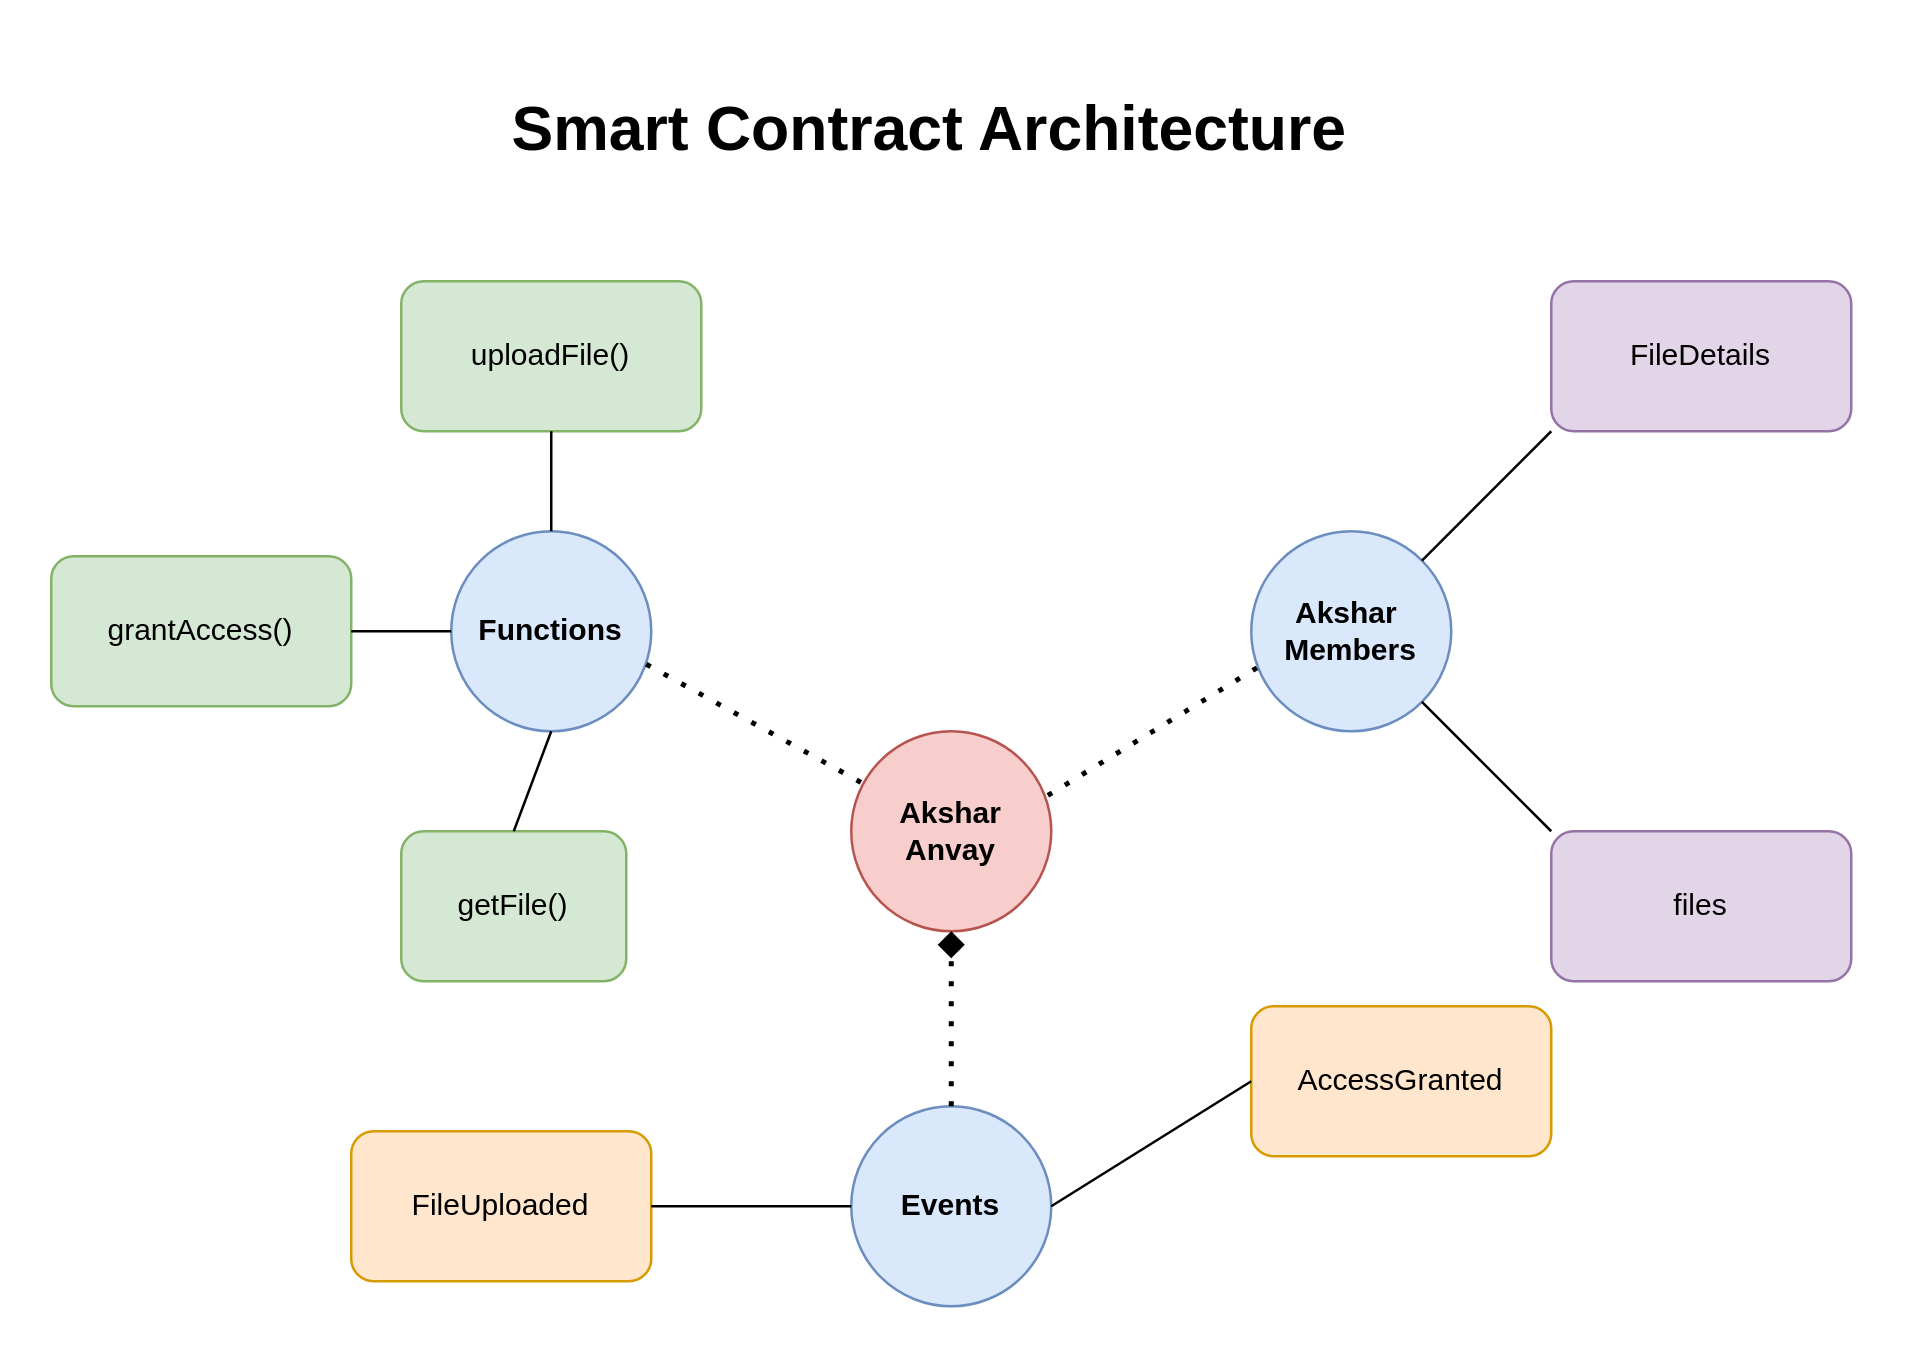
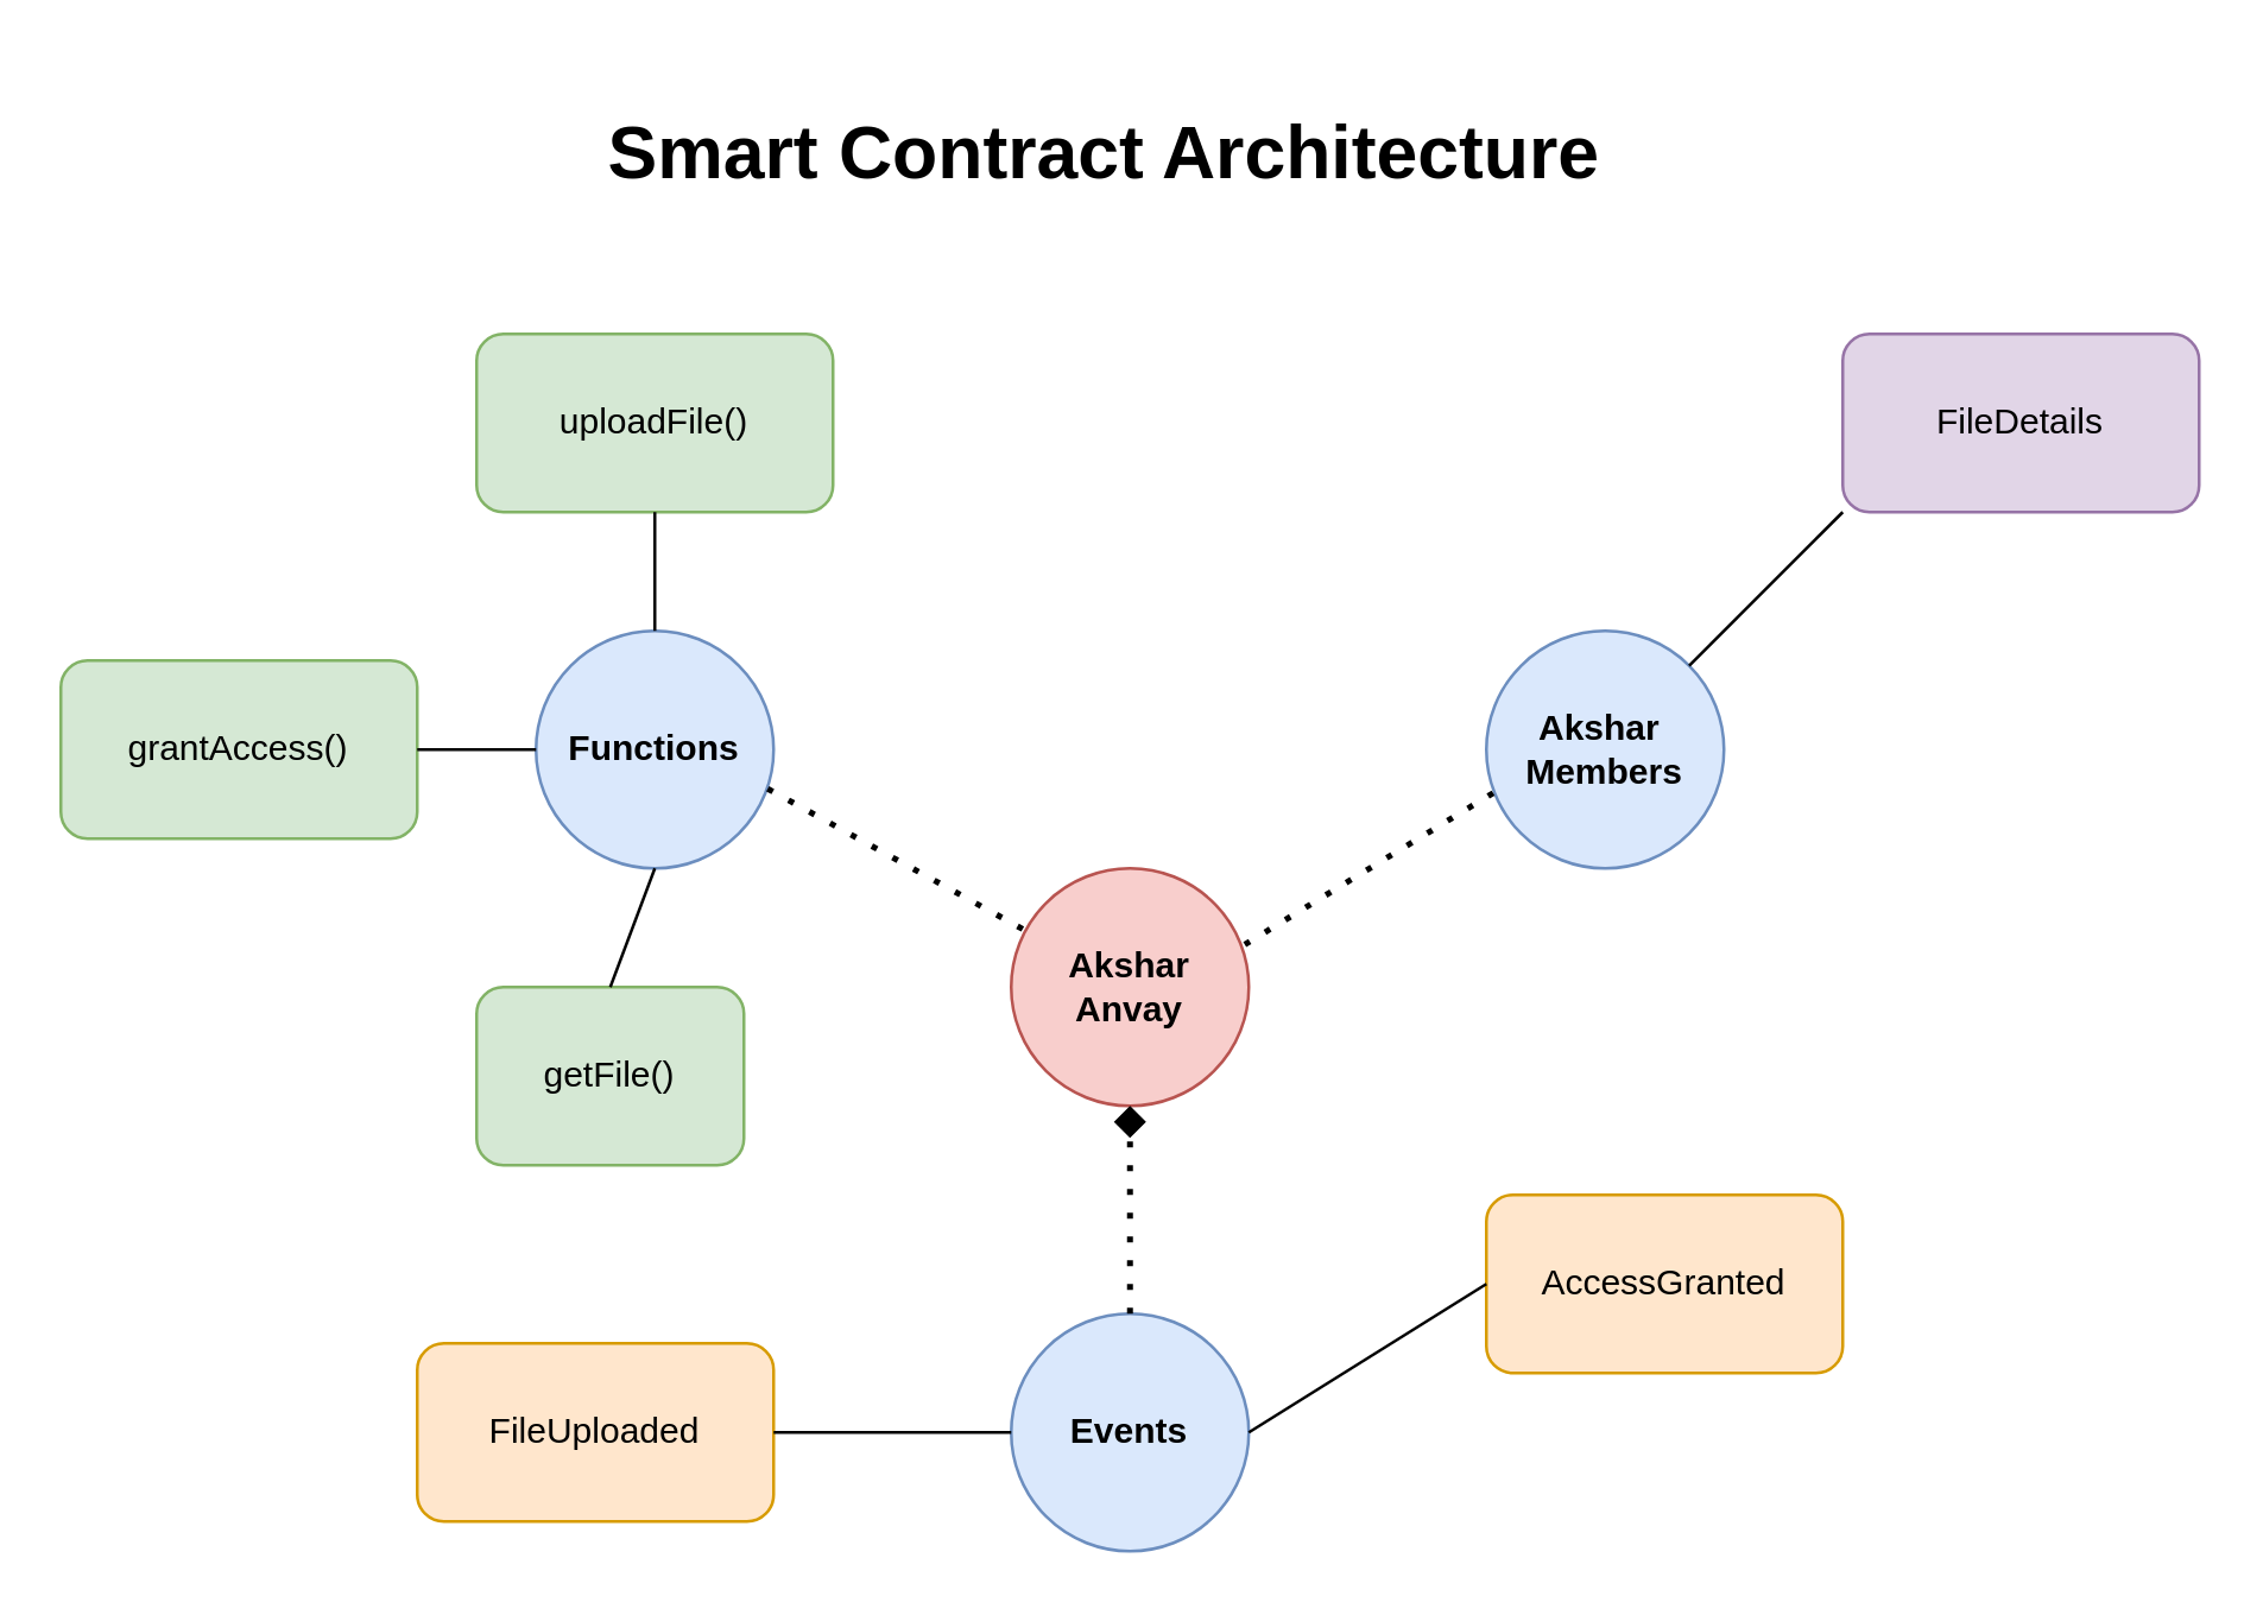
- <mxCell id="18" value="" style="endArrow=none;html=1;rounded=0;exitX=1;exitY=1;exitDx=0;exitDy=0;entryX=0;entryY=0;entryDx=0;entryDy=0;" edge="1" parent="1" source="3" target="16"><mxGeometry width="50" height="50" relative="1" as="geometry"><mxPoint x="660" y="252" as="sourcePoint" /><mxPoint x="710" y="202" as="targetPoint" /></mxGeometry></mxCell>
- <mxCell id="16" value="files" style="rounded=1;whiteSpace=wrap;html=1;fillColor=#e1d5e7;strokeColor=#9673a6;" vertex="1" parent="1"><mxGeometry x="620" y="332" width="120" height="60" as="geometry" /></mxCell>
